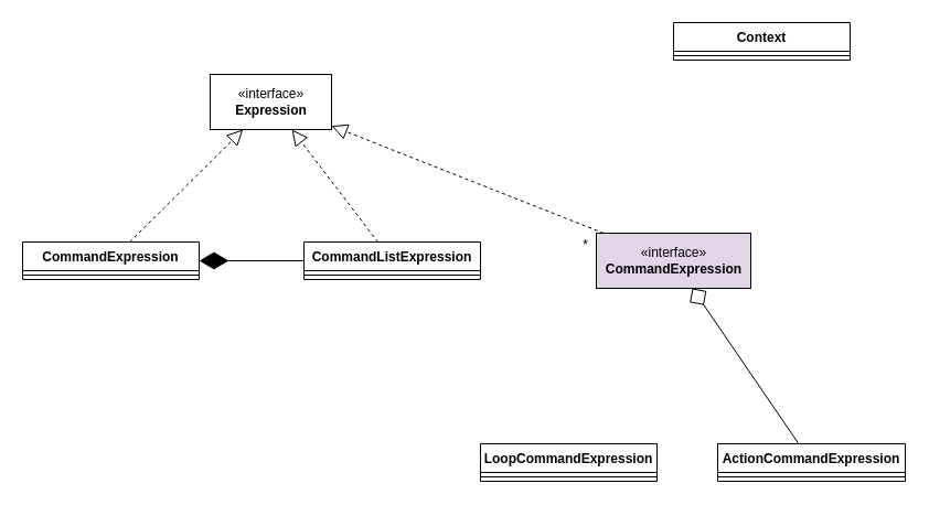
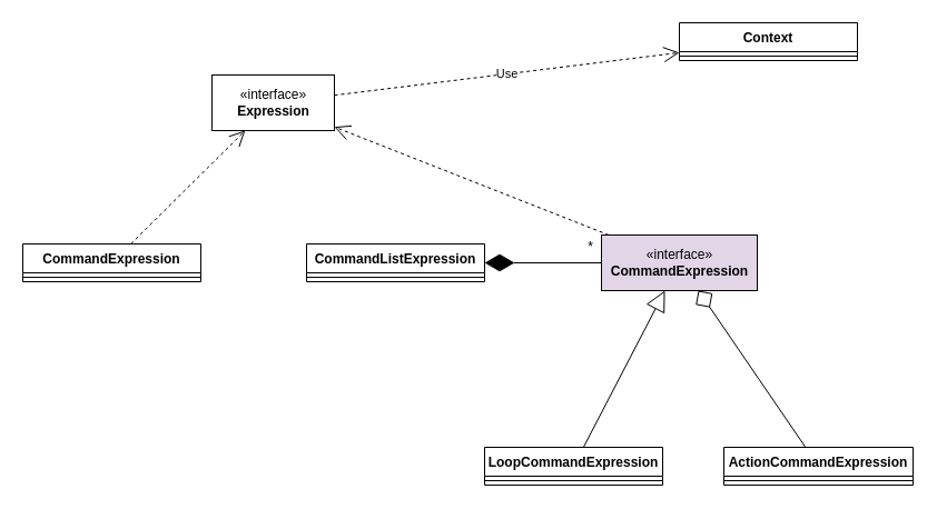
+ <mxCell id="22" value="Use" style="endArrow=open;endSize=12;dashed=1;html=1;rounded=0;" edge="1" parent="1" source="2" target="18"><mxGeometry width="160" relative="1" as="geometry"><mxPoint x="320" y="452" as="sourcePoint" /><mxPoint x="480" y="452" as="targetPoint" /></mxGeometry></mxCell>
- <mxCell id="13" value="" style="endArrow=block;dashed=1;endFill=0;endSize=12;html=1;rounded=0;" edge="1" parent="1" source="21" target="2"><mxGeometry width="160" relative="1" as="geometry"><mxPoint x="597.362" y="219" as="sourcePoint" /><mxPoint x="356.834" y="72" as="targetPoint" /></mxGeometry></mxCell>
+ <mxCell id="13" value="" style="endArrow=open;dashed=1;endFill=0;endSize=12;html=1;rounded=0;" edge="1" parent="1" source="21" target="2"><mxGeometry width="160" relative="1" as="geometry"><mxPoint x="597.362" y="219" as="sourcePoint" /><mxPoint x="356.834" y="72" as="targetPoint" /></mxGeometry></mxCell>
- <mxCell id="11" value="" style="endArrow=block;dashed=1;endFill=0;endSize=12;html=1;rounded=0;" edge="1" parent="1" source="3" target="2"><mxGeometry width="160" relative="1" as="geometry"><mxPoint x="320" y="452" as="sourcePoint" /><mxPoint x="480" y="452" as="targetPoint" /></mxGeometry></mxCell>
+ <mxCell id="11" value="" style="endArrow=open;dashed=1;endFill=0;endSize=12;html=1;rounded=0;" edge="1" parent="1" source="3" target="2"><mxGeometry width="160" relative="1" as="geometry"><mxPoint x="320" y="452" as="sourcePoint" /><mxPoint x="480" y="452" as="targetPoint" /></mxGeometry></mxCell>
- <mxCell id="12" value="" style="endArrow=block;dashed=1;endFill=0;endSize=12;html=1;rounded=0;" edge="1" parent="1" source="5" target="2"><mxGeometry width="160" relative="1" as="geometry"><mxPoint x="122.638" y="229" as="sourcePoint" /><mxPoint x="331.709" y="72" as="targetPoint" /></mxGeometry></mxCell>
- <mxCell id="15" value="" style="endArrow=diamondThin;endFill=1;endSize=24;html=1;rounded=0;" edge="1" parent="1" source="5" target="3"><mxGeometry width="160" relative="1" as="geometry"><mxPoint x="550" y="246" as="sourcePoint" /><mxPoint x="445" y="246" as="targetPoint" /></mxGeometry></mxCell>
+ <mxCell id="14" value="" style="endArrow=diamondThin;endFill=1;endSize=24;html=1;rounded=0;" edge="1" parent="1" source="21" target="5"><mxGeometry width="160" relative="1" as="geometry"><mxPoint x="540" y="236" as="sourcePoint" /><mxPoint x="480" y="452" as="targetPoint" /></mxGeometry></mxCell>
+ <mxCell id="16" value="" style="endArrow=block;endSize=16;endFill=0;html=1;rounded=0;" edge="1" parent="1" source="7" target="21"><mxGeometry width="160" relative="1" as="geometry"><mxPoint x="320" y="452" as="sourcePoint" /><mxPoint x="610.246" y="253" as="targetPoint" /></mxGeometry></mxCell>
